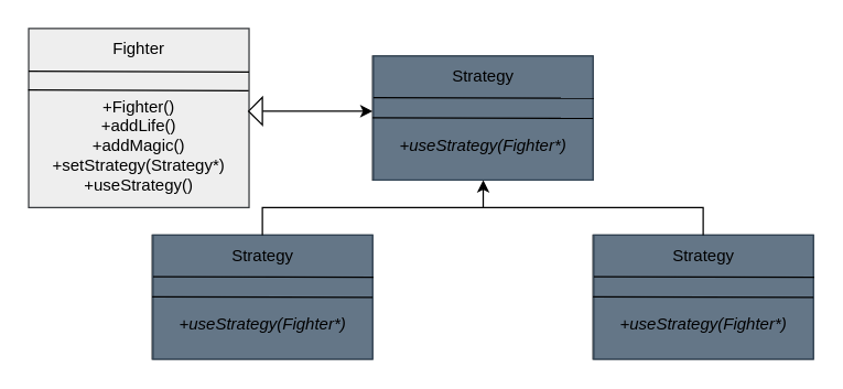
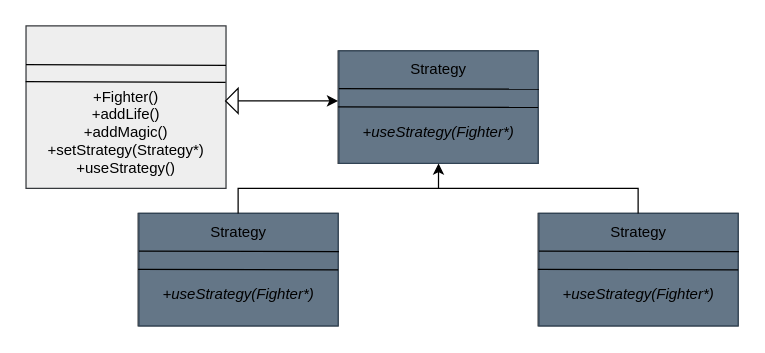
- <mxCell id="30" value="Fighter" style="text;html=1;align=center;verticalAlign=middle;resizable=0;points=[];autosize=1;strokeColor=none;fillColor=none;" vertex="1" parent="26"><mxGeometry x="50.16" width="60" height="30" as="geometry" /></mxCell>
